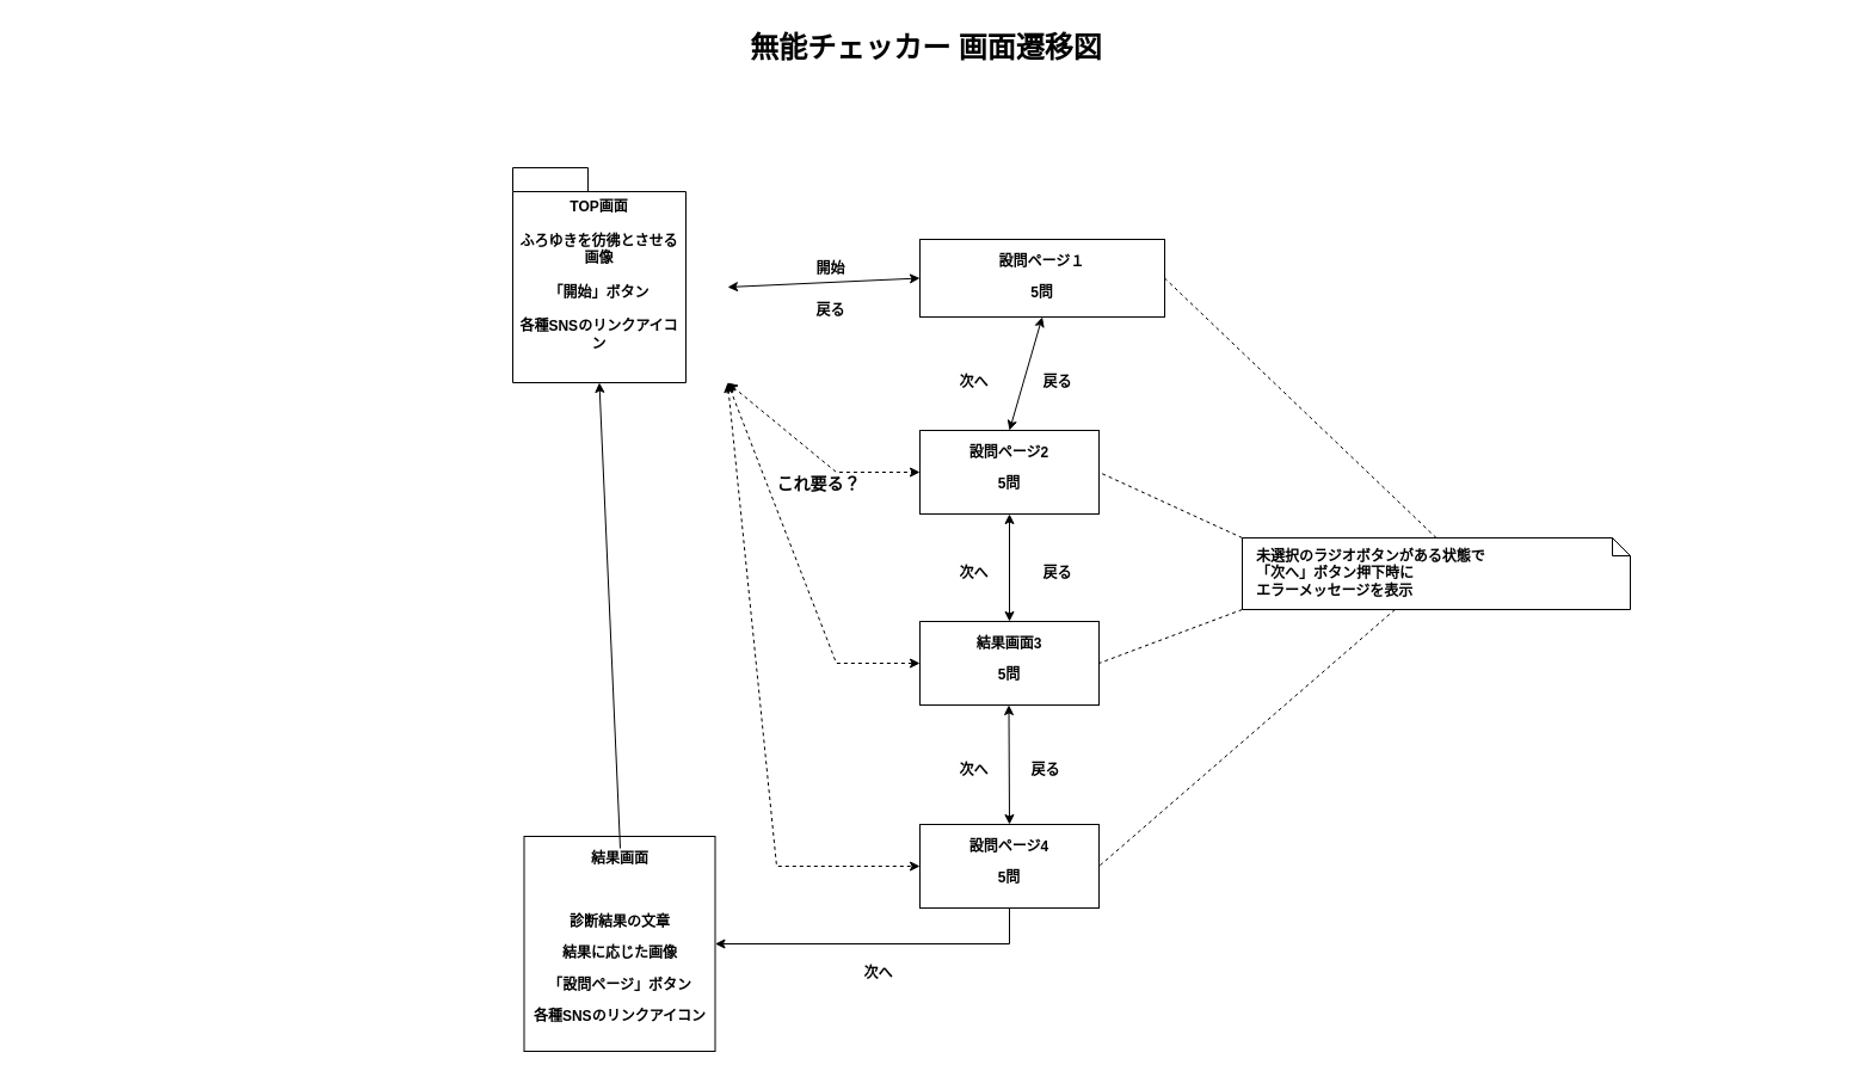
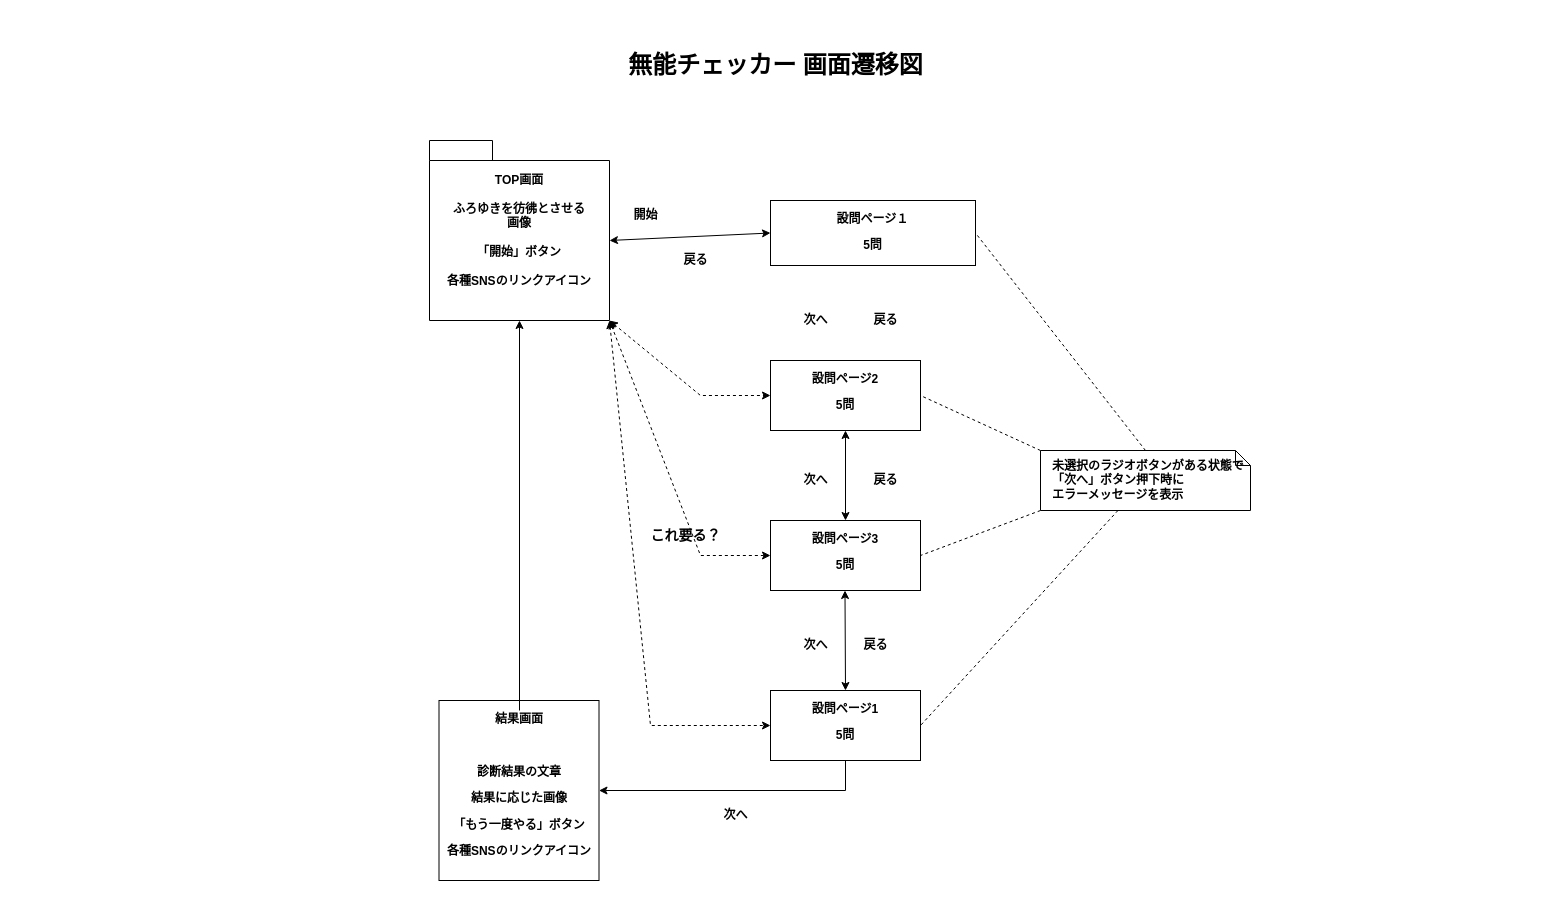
- <mxCell id="7" value="無能チェッカー 画面遷移図" style="text;strokeColor=none;fillColor=none;html=1;fontSize=24;fontStyle=1;verticalAlign=middle;align=center;" parent="1" vertex="1"><mxGeometry x="20" y="20" width="1510" height="40" as="geometry" /></mxCell>
+ <mxCell id="7" value="無能チェッカー 画面遷移図" style="text;strokeColor=none;fillColor=none;html=1;fontSize=24;fontStyle=1;verticalAlign=middle;align=center;" parent="1" vertex="1"><mxGeometry x="20" y="45" width="1510" height="40" as="geometry" /></mxCell>
- <mxCell id="22" value="開始" style="text;html=1;align=center;verticalAlign=middle;resizable=0;points=[];autosize=1;strokeColor=none;fillColor=none;fontSize=12;fontFamily=Helvetica;fontColor=default;fontStyle=1" vertex="1" parent="1"><mxGeometry x="670" y="210" width="50" height="30" as="geometry" /></mxCell>
+ <mxCell id="22" value="開始" style="text;html=1;align=center;verticalAlign=middle;resizable=0;points=[];autosize=1;strokeColor=none;fillColor=none;fontSize=12;fontFamily=Helvetica;fontColor=default;fontStyle=1" vertex="1" parent="1"><mxGeometry x="620" y="200" width="50" height="30" as="geometry" /></mxCell>
- <mxCell id="2" value="TOP画面&lt;br&gt;&lt;br&gt;ふろゆきを彷彿とさせる&lt;br&gt;画像&lt;br&gt;&lt;br&gt;「開始」ボタン&lt;br&gt;&lt;br&gt;各種SNSのリンクアイコン" style="shape=folder;tabWidth=63;tabHeight=20;tabPosition=left;strokeWidth=1;html=1;whiteSpace=wrap;align=center;fontSize=12;fontStyle=1" parent="1" vertex="1"><mxGeometry x="429" y="140" width="145" height="180" as="geometry" /></mxCell>
+ <mxCell id="2" value="TOP画面&lt;br&gt;&lt;br&gt;ふろゆきを彷彿とさせる&lt;br&gt;画像&lt;br&gt;&lt;br&gt;「開始」ボタン&lt;br&gt;&lt;br&gt;各種SNSのリンクアイコン" style="shape=folder;tabWidth=63;tabHeight=20;tabPosition=left;strokeWidth=1;html=1;whiteSpace=wrap;align=center;fontSize=12;fontStyle=1" parent="1" vertex="1"><mxGeometry x="429" y="140" width="180" height="180" as="geometry" /></mxCell>
- <mxCell id="15" value="" style="endArrow=classic;startArrow=classic;html=1;rounded=0;fontFamily=Helvetica;fontSize=12;fontColor=default;entryX=0.5;entryY=0;entryDx=0;entryDy=0;exitX=0.5;exitY=1;exitDx=0;exitDy=0;" edge="1" parent="1" source="4" target="8"><mxGeometry width="50" height="50" relative="1" as="geometry"><mxPoint x="870" y="330" as="sourcePoint" /><mxPoint x="1050" y="330" as="targetPoint" /><Array as="points" /></mxGeometry></mxCell>
- <mxCell id="21" value="&lt;b&gt;&lt;font style=&quot;font-size: 14px;&quot;&gt;これ要る？&lt;/font&gt;&lt;/b&gt;" style="text;html=1;align=center;verticalAlign=middle;resizable=0;points=[];autosize=1;strokeColor=none;fillColor=none;fontSize=12;fontFamily=Helvetica;fontColor=default;" vertex="1" parent="1"><mxGeometry x="640" y="390" width="90" height="30" as="geometry" /></mxCell>
+ <mxCell id="21" value="&lt;b&gt;&lt;font style=&quot;font-size: 14px;&quot;&gt;これ要る？&lt;/font&gt;&lt;/b&gt;" style="text;html=1;align=center;verticalAlign=middle;resizable=0;points=[];autosize=1;strokeColor=none;fillColor=none;fontSize=12;fontFamily=Helvetica;fontColor=default;" vertex="1" parent="1"><mxGeometry x="640" y="520" width="90" height="30" as="geometry" /></mxCell>
- <mxCell id="6" value="&lt;b&gt;未選択のラジオボタンがある状態で&lt;br&gt;「次へ」ボタン押下時に&lt;br&gt;エラーメッセージを表示&lt;br&gt;&lt;/b&gt;" style="shape=note;size=15;align=left;spacingLeft=10;html=1;whiteSpace=wrap;strokeWidth=1;fontSize=12;" parent="1" vertex="1"><mxGeometry x="1040" y="450" width="325" height="60" as="geometry" /></mxCell>
+ <mxCell id="6" value="&lt;b&gt;未選択のラジオボタンがある状態で&lt;br&gt;「次へ」ボタン押下時に&lt;br&gt;エラーメッセージを表示&lt;br&gt;&lt;/b&gt;" style="shape=note;size=15;align=left;spacingLeft=10;html=1;whiteSpace=wrap;strokeWidth=1;fontSize=12;" parent="1" vertex="1"><mxGeometry x="1040" y="450" width="210" height="60" as="geometry" /></mxCell>
- <mxCell id="9" value="&lt;p&gt;結果画面3&lt;/p&gt;&lt;p&gt;5問&lt;/p&gt;" style="shape=rect;html=1;overflow=fill;whiteSpace=wrap;align=center;fontStyle=1" vertex="1" parent="1"><mxGeometry x="770" y="520" width="150" height="70" as="geometry" /></mxCell>
+ <mxCell id="9" value="&lt;p&gt;設問ページ3&lt;/p&gt;&lt;p&gt;5問&lt;/p&gt;" style="shape=rect;html=1;overflow=fill;whiteSpace=wrap;align=center;fontStyle=1" vertex="1" parent="1"><mxGeometry x="770" y="520" width="150" height="70" as="geometry" /></mxCell>
- <mxCell id="10" value="&lt;p&gt;設問ページ4&lt;/p&gt;&lt;p&gt;5問&lt;/p&gt;" style="shape=rect;html=1;overflow=fill;whiteSpace=wrap;align=center;fontStyle=1" vertex="1" parent="1"><mxGeometry x="770" y="690" width="150" height="70" as="geometry" /></mxCell>
+ <mxCell id="10" value="&lt;p&gt;設問ページ1&lt;/p&gt;&lt;p&gt;5問&lt;/p&gt;" style="shape=rect;html=1;overflow=fill;whiteSpace=wrap;align=center;fontStyle=1" vertex="1" parent="1"><mxGeometry x="770" y="690" width="150" height="70" as="geometry" /></mxCell>
- <mxCell id="3" value="&lt;p&gt;結果画面&lt;/p&gt;&lt;p&gt;&lt;br&gt;&lt;/p&gt;&lt;p&gt;診断結果の文章&lt;/p&gt;&lt;p&gt;結果に応じた画像&lt;/p&gt;「&lt;span style=&quot;background-color: initial;&quot;&gt;設問ページ」ボタン&lt;/span&gt;&lt;br&gt;&lt;p&gt;各種SNSのリンクアイコン&lt;/p&gt;" style="shape=rect;html=1;overflow=fill;whiteSpace=wrap;align=center;fontStyle=1" parent="1" vertex="1"><mxGeometry x="438.5" y="700" width="160" height="180" as="geometry" /></mxCell>
+ <mxCell id="3" value="&lt;p&gt;結果画面&lt;/p&gt;&lt;p&gt;&lt;br&gt;&lt;/p&gt;&lt;p&gt;診断結果の文章&lt;/p&gt;&lt;p&gt;結果に応じた画像&lt;/p&gt;「&lt;span style=&quot;background-color: initial;&quot;&gt;もう一度やる」ボタン&lt;/span&gt;&lt;br&gt;&lt;p&gt;各種SNSのリンクアイコン&lt;/p&gt;" style="shape=rect;html=1;overflow=fill;whiteSpace=wrap;align=center;fontStyle=1" parent="1" vertex="1"><mxGeometry x="438.5" y="700" width="160" height="180" as="geometry" /></mxCell>
